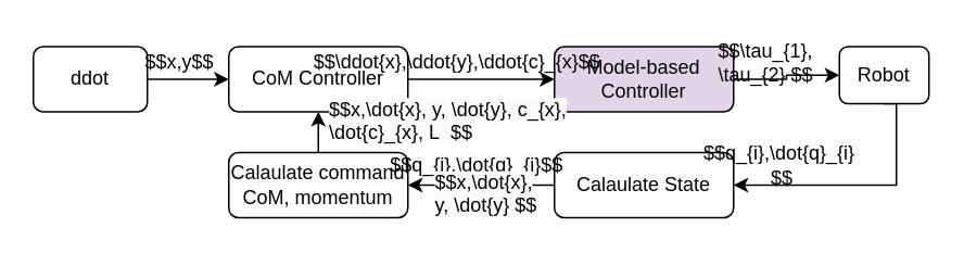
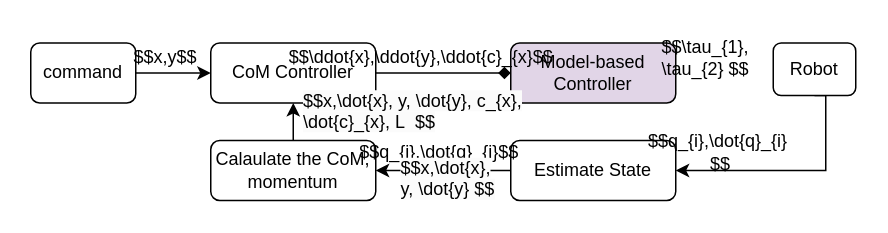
- <mxCell id="11" value="ddot" style="rounded=1;whiteSpace=wrap;html=1;" vertex="1" parent="1"><mxGeometry x="20" y="28" width="70" height="40" as="geometry" /></mxCell>
+ <mxCell id="11" value="command" style="rounded=1;whiteSpace=wrap;html=1;" vertex="1" parent="1"><mxGeometry x="20" y="28" width="70" height="40" as="geometry" /></mxCell>
- <mxCell id="16" style="edgeStyle=orthogonalEdgeStyle;rounded=0;orthogonalLoop=1;jettySize=auto;html=1;exitX=1;exitY=0.5;exitDx=0;exitDy=0;" edge="1" parent="1" source="17" target="8"><mxGeometry relative="1" as="geometry" /></mxCell>
+ <mxCell id="16" style="edgeStyle=orthogonalEdgeStyle;rounded=0;orthogonalLoop=1;jettySize=auto;html=1;exitX=1;exitY=0.5;exitDx=0;exitDy=0;endArrow=diamond;" edge="1" parent="1" source="17" target="8"><mxGeometry relative="1" as="geometry" /></mxCell>
- <mxCell id="7" style="edgeStyle=orthogonalEdgeStyle;rounded=0;orthogonalLoop=1;jettySize=auto;html=1;" edge="1" parent="1" source="8" target="3"><mxGeometry relative="1" as="geometry" /></mxCell>
- <mxCell id="13" value="Calaulate command CoM, momentum" style="rounded=1;whiteSpace=wrap;html=1;" vertex="1" parent="1"><mxGeometry x="140" y="93" width="110" height="40" as="geometry" /></mxCell>
+ <mxCell id="13" value="Calaulate the CoM, momentum" style="rounded=1;whiteSpace=wrap;html=1;" vertex="1" parent="1"><mxGeometry x="140" y="93" width="110" height="40" as="geometry" /></mxCell>
- <mxCell id="5" value="Calaulate State" style="rounded=1;whiteSpace=wrap;html=1;" parent="1" vertex="1"><mxGeometry x="340" y="93" width="110" height="40" as="geometry" /></mxCell>
+ <mxCell id="5" value="Estimate State" style="rounded=1;whiteSpace=wrap;html=1;" parent="1" vertex="1"><mxGeometry x="340" y="93" width="110" height="40" as="geometry" /></mxCell>
